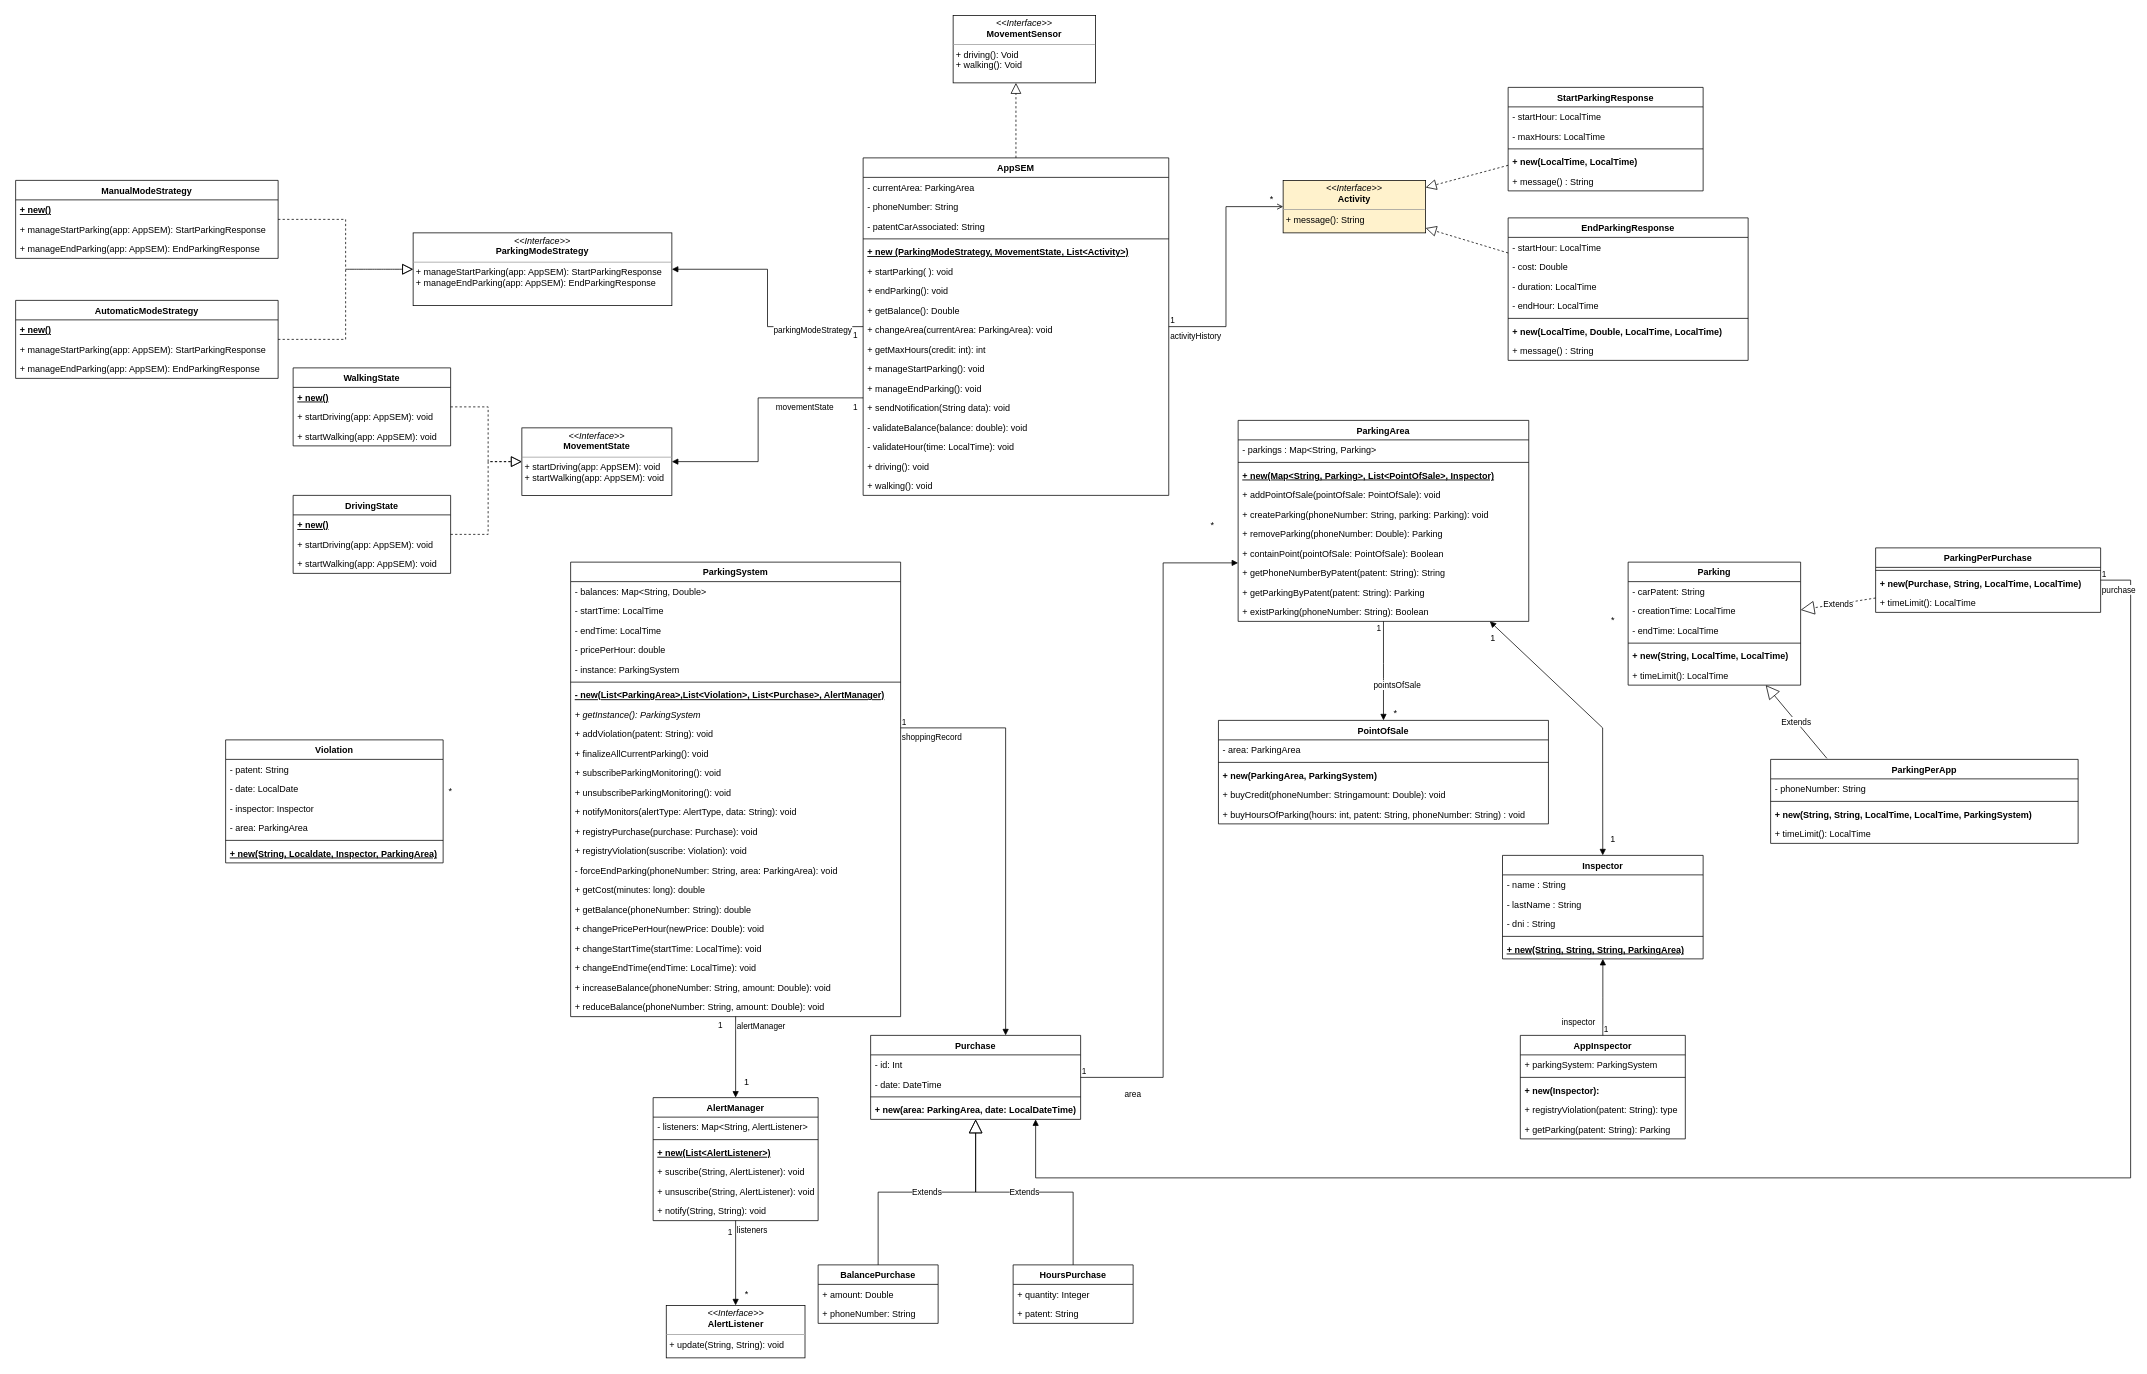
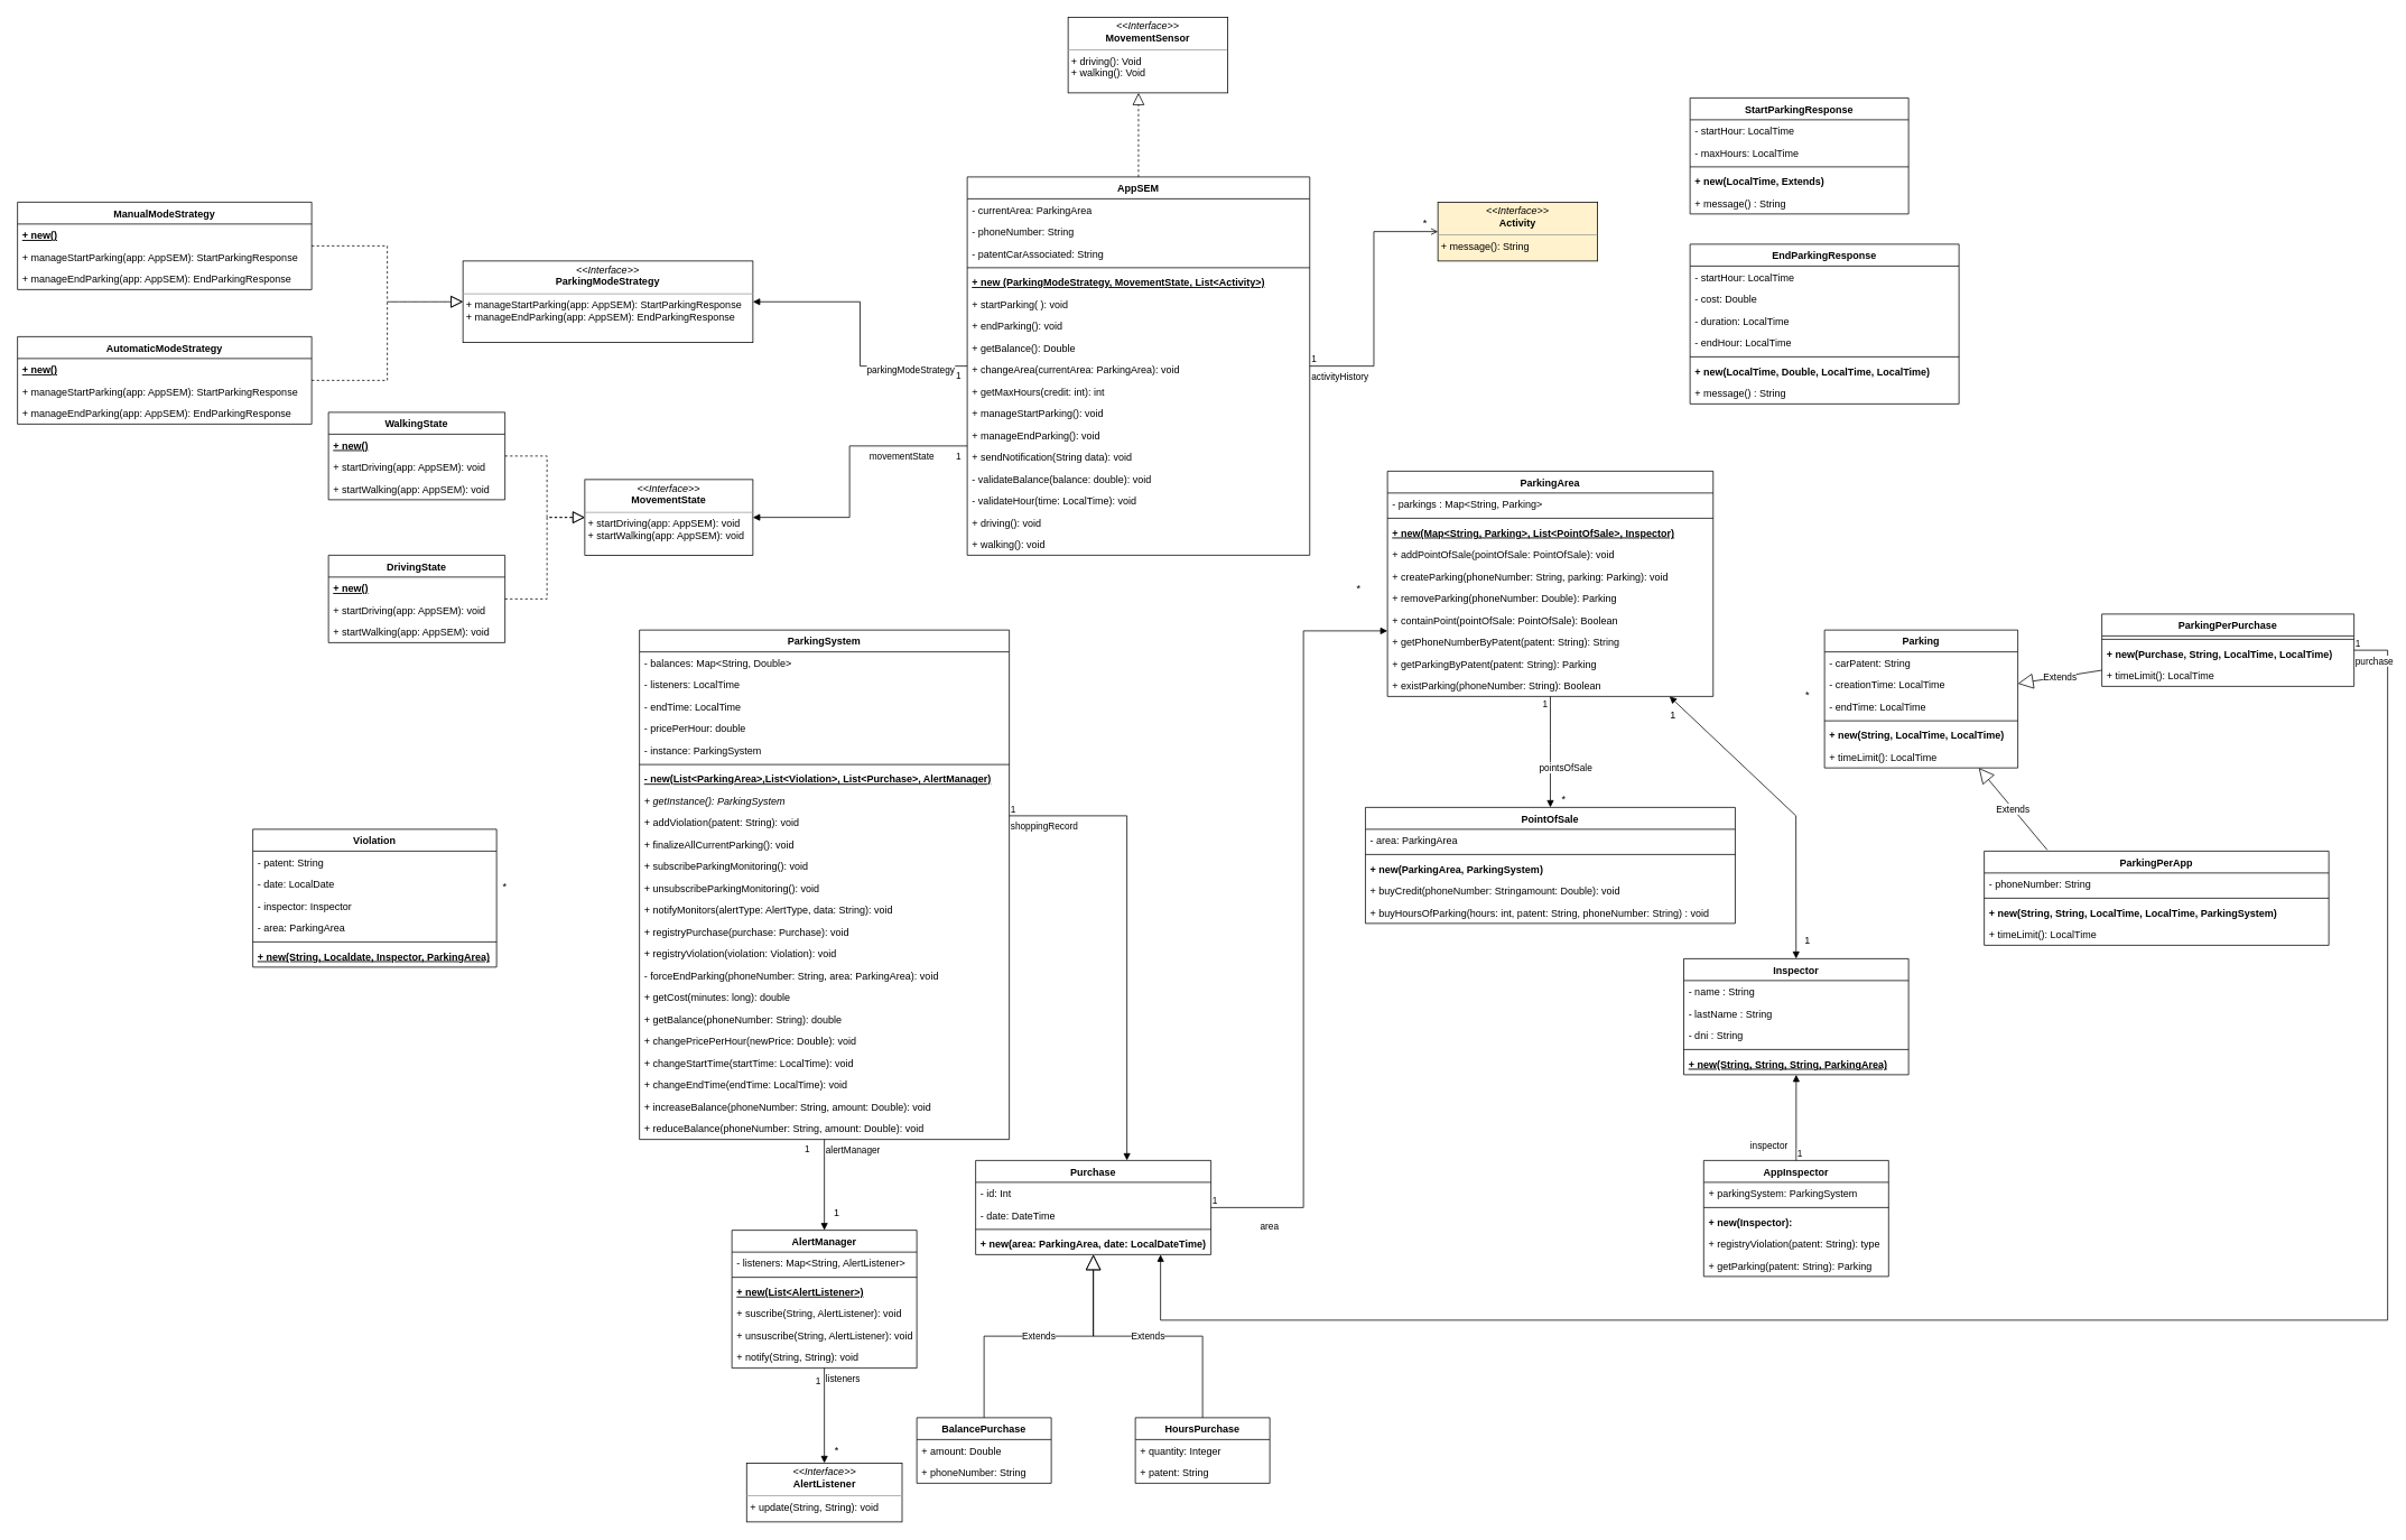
- <mxCell id="184" value="+ new(LocalTime, LocalTime)" style="text;strokeColor=none;fillColor=none;align=left;verticalAlign=top;spacingLeft=4;spacingRight=4;overflow=hidden;rotatable=0;points=[[0,0.5],[1,0.5]];portConstraint=eastwest;fontStyle=1" vertex="1" parent="180"><mxGeometry y="86" width="260" height="26" as="geometry" /></mxCell>
+ <mxCell id="184" value="+ new(LocalTime, Extends)" style="text;strokeColor=none;fillColor=none;align=left;verticalAlign=top;spacingLeft=4;spacingRight=4;overflow=hidden;rotatable=0;points=[[0,0.5],[1,0.5]];portConstraint=eastwest;fontStyle=1" vertex="1" parent="180"><mxGeometry y="86" width="260" height="26" as="geometry" /></mxCell>
- <mxCell id="187" value="" style="endArrow=block;dashed=1;endFill=0;endSize=12;html=1;rounded=0;" edge="1" parent="1" source="180" target="162"><mxGeometry width="160" relative="1" as="geometry"><mxPoint x="2010" y="350" as="sourcePoint" /><mxPoint x="2170" y="350" as="targetPoint" /></mxGeometry></mxCell>
- <mxCell id="186" value="" style="endArrow=block;dashed=1;endFill=0;endSize=12;html=1;rounded=0;" edge="1" parent="1" source="172" target="162"><mxGeometry width="160" relative="1" as="geometry"><mxPoint x="2010" y="350" as="sourcePoint" /><mxPoint x="2170" y="350" as="targetPoint" /></mxGeometry></mxCell>
- <mxCell id="155" value="Extends" style="endArrow=block;endSize=16;endFill=0;html=1;rounded=0;dashed=1;" edge="1" parent="1" source="133" target="38"><mxGeometry width="160" relative="1" as="geometry"><mxPoint x="2360" y="980" as="sourcePoint" /><mxPoint x="2520" y="980" as="targetPoint" /></mxGeometry></mxCell>
+ <mxCell id="155" value="Extends" style="endArrow=block;endSize=16;endFill=0;html=1;rounded=0;" edge="1" parent="1" source="133" target="38"><mxGeometry width="160" relative="1" as="geometry"><mxPoint x="2360" y="980" as="sourcePoint" /><mxPoint x="2520" y="980" as="targetPoint" /></mxGeometry></mxCell>
- <mxCell id="4" value="- startTime: LocalTime" style="text;strokeColor=none;fillColor=none;align=left;verticalAlign=top;spacingLeft=4;spacingRight=4;overflow=hidden;rotatable=0;points=[[0,0.5],[1,0.5]];portConstraint=eastwest;fontStyle=0" vertex="1" parent="2"><mxGeometry y="52" width="440" height="26" as="geometry" /></mxCell>
+ <mxCell id="4" value="- listeners: LocalTime" style="text;strokeColor=none;fillColor=none;align=left;verticalAlign=top;spacingLeft=4;spacingRight=4;overflow=hidden;rotatable=0;points=[[0,0.5],[1,0.5]];portConstraint=eastwest;fontStyle=0" vertex="1" parent="2"><mxGeometry y="52" width="440" height="26" as="geometry" /></mxCell>
- <mxCell id="17" value="+ registryViolation(suscribe: Violation): void" style="text;strokeColor=none;fillColor=none;align=left;verticalAlign=top;spacingLeft=4;spacingRight=4;overflow=hidden;rotatable=0;points=[[0,0.5],[1,0.5]];portConstraint=eastwest;fontStyle=0" vertex="1" parent="2"><mxGeometry y="372" width="440" height="26" as="geometry" /></mxCell>
+ <mxCell id="17" value="+ registryViolation(violation: Violation): void" style="text;strokeColor=none;fillColor=none;align=left;verticalAlign=top;spacingLeft=4;spacingRight=4;overflow=hidden;rotatable=0;points=[[0,0.5],[1,0.5]];portConstraint=eastwest;fontStyle=0" vertex="1" parent="2"><mxGeometry y="372" width="440" height="26" as="geometry" /></mxCell>
